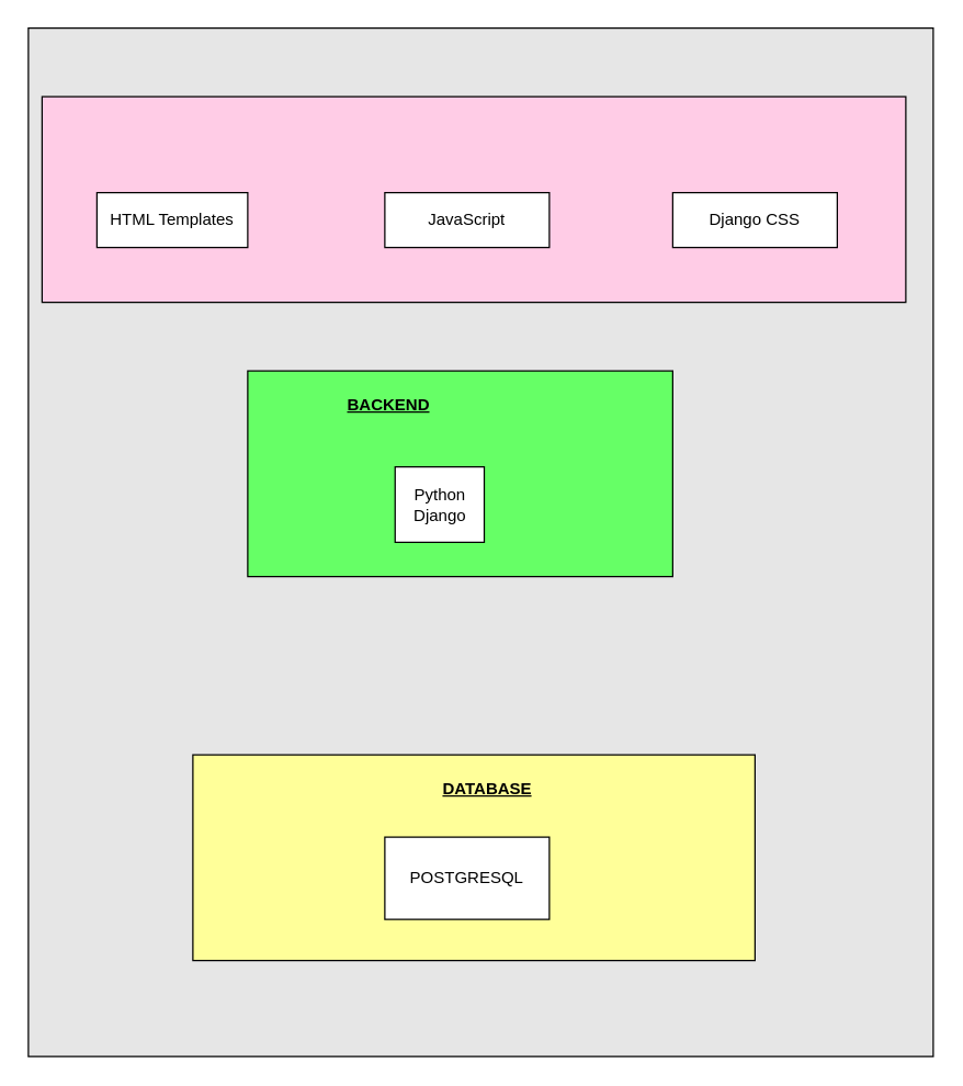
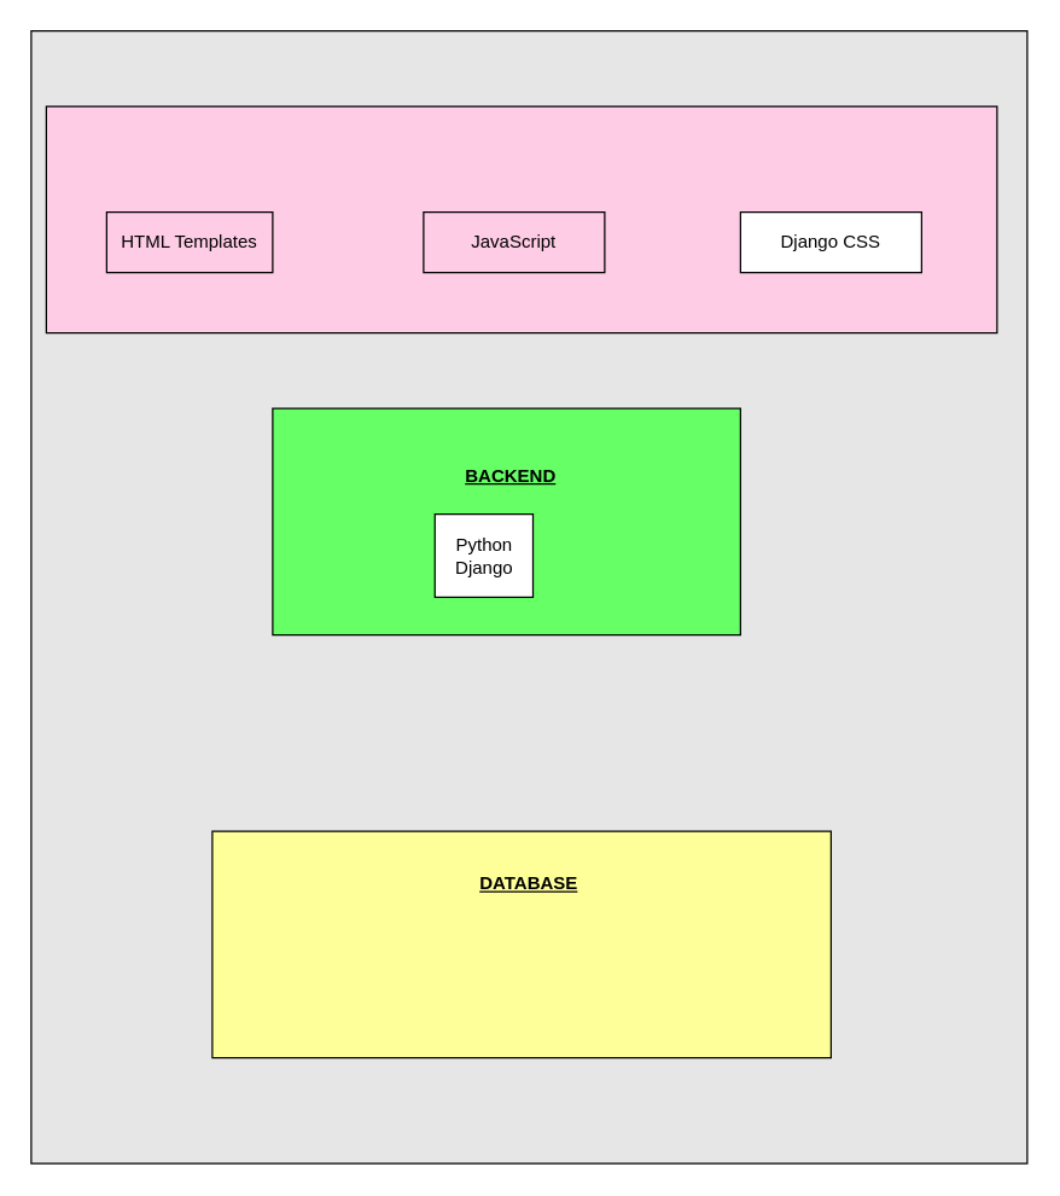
- <mxCell id="4" value="HTML Templates" style="rounded=0;whiteSpace=wrap;html=1;" vertex="1" parent="1"><mxGeometry x="70" y="140" width="110" height="40" as="geometry" /></mxCell>
+ <mxCell id="4" value="HTML Templates" style="rounded=0;whiteSpace=wrap;html=1;fillColor=#ffcce6;" vertex="1" parent="1"><mxGeometry x="70" y="140" width="110" height="40" as="geometry" /></mxCell>
- <mxCell id="6" value="JavaScript" style="rounded=0;whiteSpace=wrap;html=1;" vertex="1" parent="1"><mxGeometry x="280" y="140" width="120" height="40" as="geometry" /></mxCell>
+ <mxCell id="6" value="JavaScript" style="rounded=0;whiteSpace=wrap;html=1;fillColor=#ffcce6;" vertex="1" parent="1"><mxGeometry x="280" y="140" width="120" height="40" as="geometry" /></mxCell>
- <mxCell id="8" value="&lt;b&gt;&lt;u&gt;BACKEND&lt;/u&gt;&lt;/b&gt;" style="text;html=1;align=center;verticalAlign=middle;whiteSpace=wrap;rounded=0;" vertex="1" parent="1"><mxGeometry x="252.5" y="280" width="60" height="30" as="geometry" /></mxCell>
+ <mxCell id="8" value="&lt;b&gt;&lt;u&gt;BACKEND&lt;/u&gt;&lt;/b&gt;" style="text;html=1;align=center;verticalAlign=middle;whiteSpace=wrap;rounded=0;" vertex="1" parent="1"><mxGeometry x="307.5" y="300" width="60" height="30" as="geometry" /></mxCell>
- <mxCell id="11" value="&lt;b&gt;&lt;u&gt;DATABASE&lt;/u&gt;&lt;/b&gt;" style="text;html=1;align=center;verticalAlign=middle;whiteSpace=wrap;rounded=0;" vertex="1" parent="1"><mxGeometry x="325" y="560" width="60" height="30" as="geometry" /></mxCell>
+ <mxCell id="11" value="&lt;b&gt;&lt;u&gt;DATABASE&lt;/u&gt;&lt;/b&gt;" style="text;html=1;align=center;verticalAlign=middle;whiteSpace=wrap;rounded=0;" vertex="1" parent="1"><mxGeometry x="320" y="570" width="60" height="30" as="geometry" /></mxCell>
- <mxCell id="12" value="POSTGRESQL" style="rounded=0;whiteSpace=wrap;html=1;" vertex="1" parent="1"><mxGeometry x="280" y="610" width="120" height="60" as="geometry" /></mxCell>
